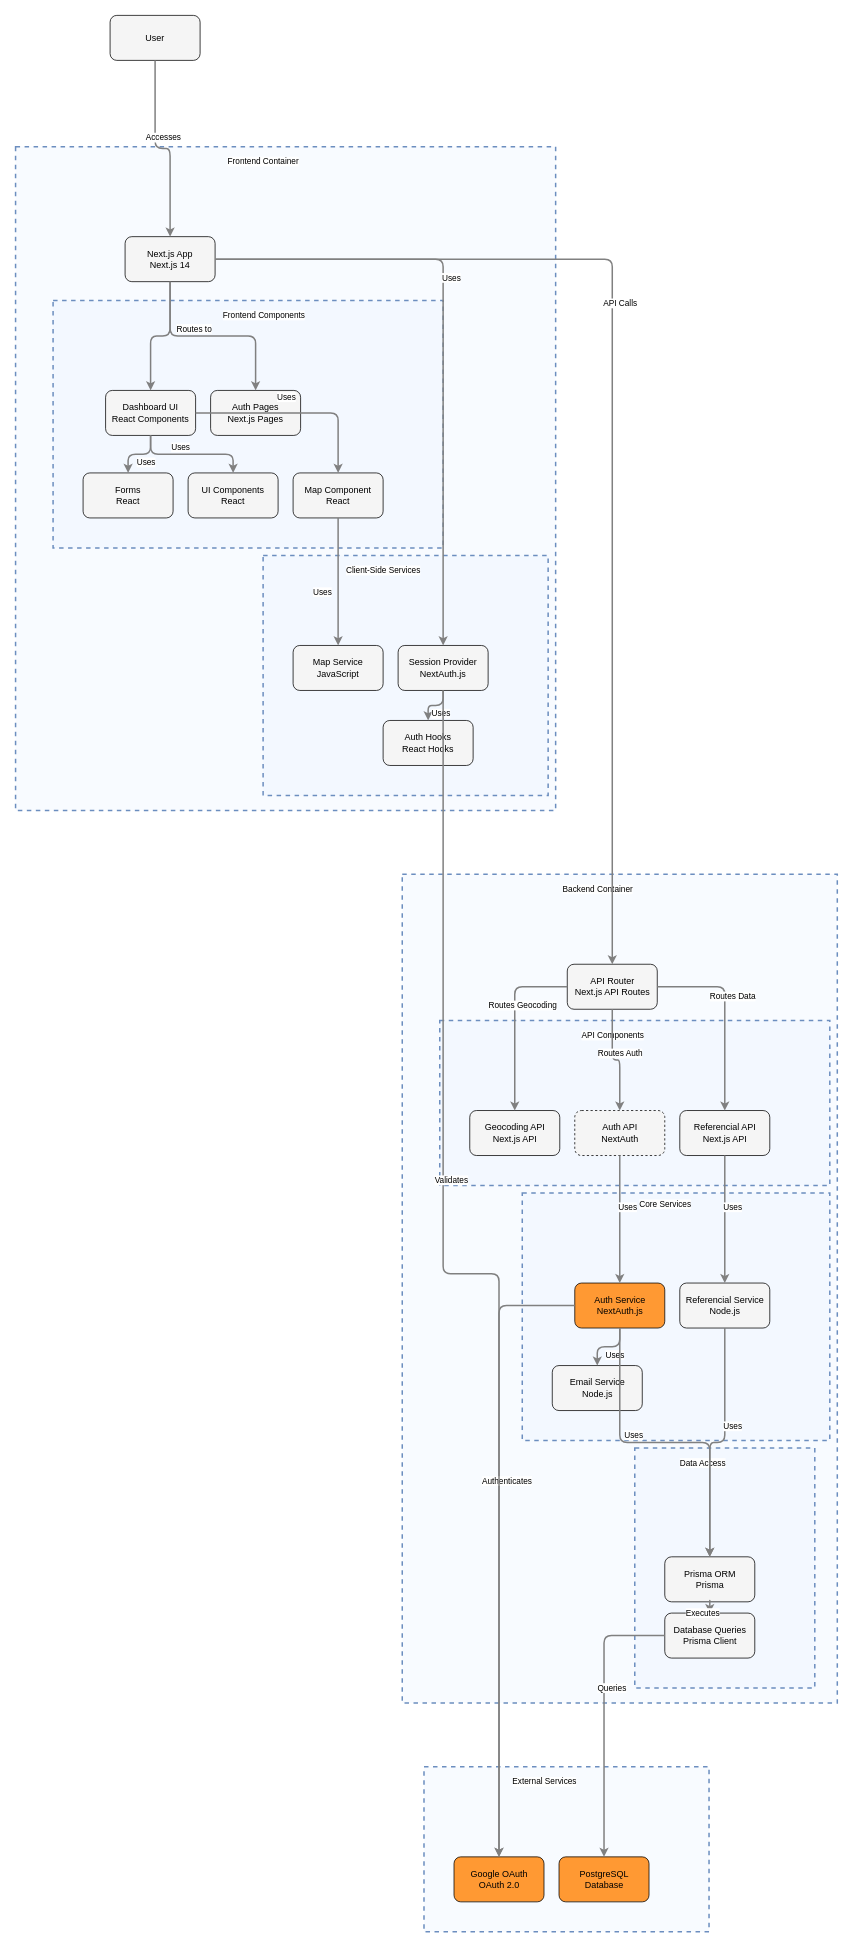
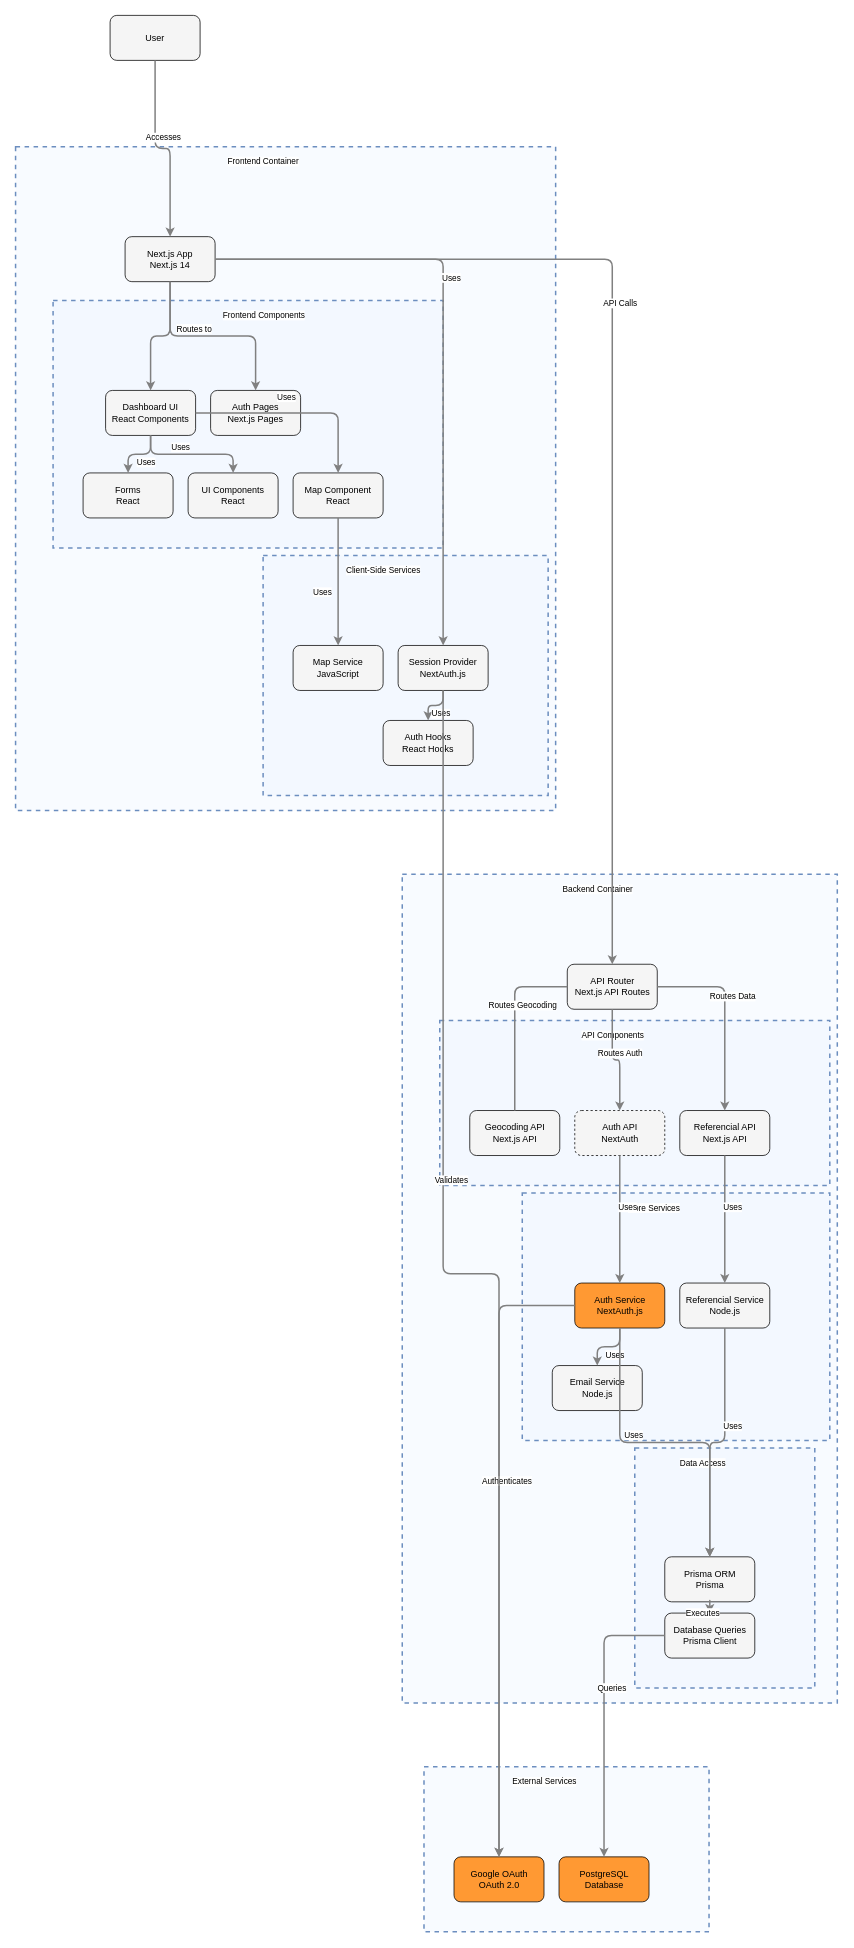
- <mxCell id="62" style="edgeStyle=orthogonalEdgeStyle;rounded=1;orthogonalLoop=1;jettySize=auto;html=1;strokeColor=#808080;strokeWidth=2;jumpStyle=arc;jumpSize=10;spacing=15;labelBackgroundColor=white;labelBorderColor=none" parent="1" source="21" target="19" edge="1"><mxGeometry relative="1" as="geometry" /></mxCell>
+ <mxCell id="62" style="edgeStyle=orthogonalEdgeStyle;rounded=1;orthogonalLoop=1;jettySize=auto;html=1;strokeColor=#808080;strokeWidth=2;jumpStyle=arc;jumpSize=10;spacing=15;labelBackgroundColor=white;labelBorderColor=none;endArrow=none;" parent="1" source="21" target="19" edge="1"><mxGeometry relative="1" as="geometry" /></mxCell>
- <mxCell id="15" value="Core Services" style="edgeLabel;html=1;align=center;verticalAlign=middle;resizable=0;labelBackgroundColor=white;spacing=5" parent="6" vertex="1"><mxGeometry x="183" y="428" width="334" height="24" as="geometry" /></mxCell>
+ <mxCell id="15" value="Core Services" style="edgeLabel;html=1;align=center;verticalAlign=middle;resizable=0;labelBackgroundColor=white;spacing=5" parent="6" vertex="1"><mxGeometry x="168" y="433" width="334" height="24" as="geometry" /></mxCell>
